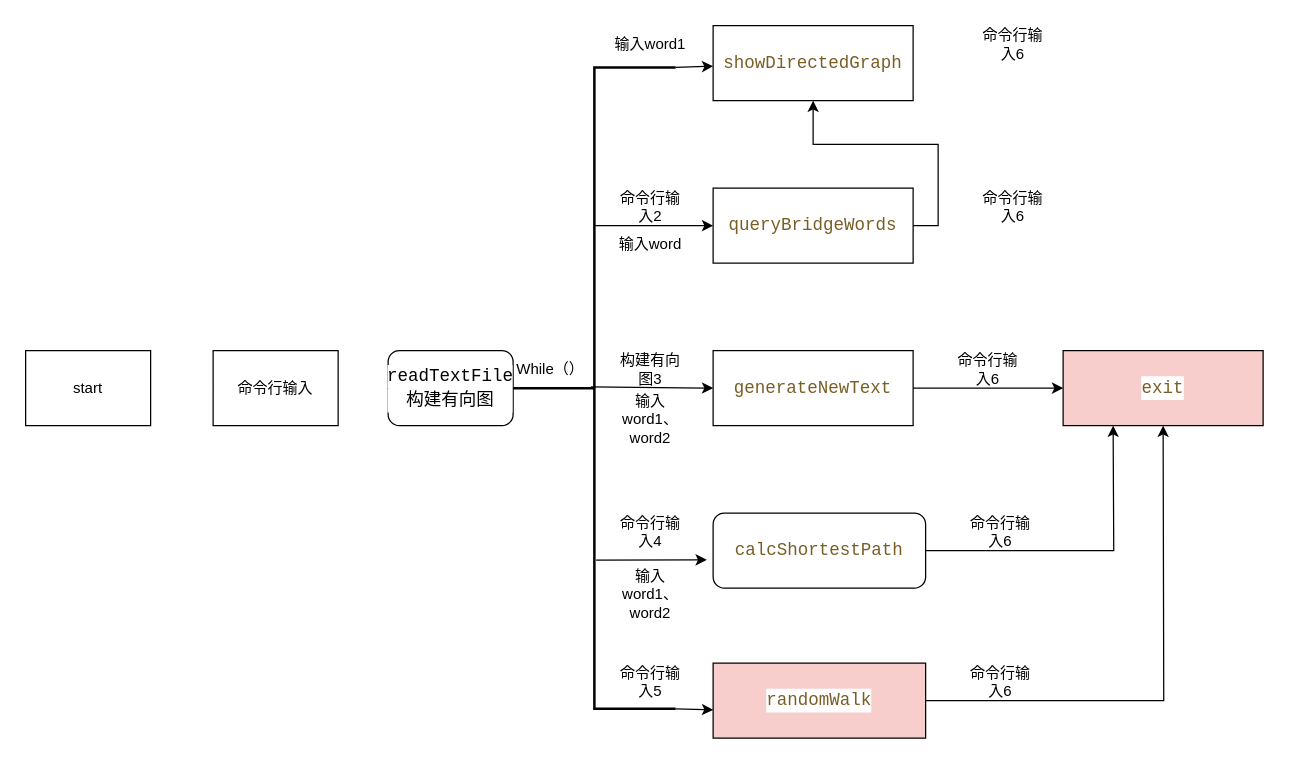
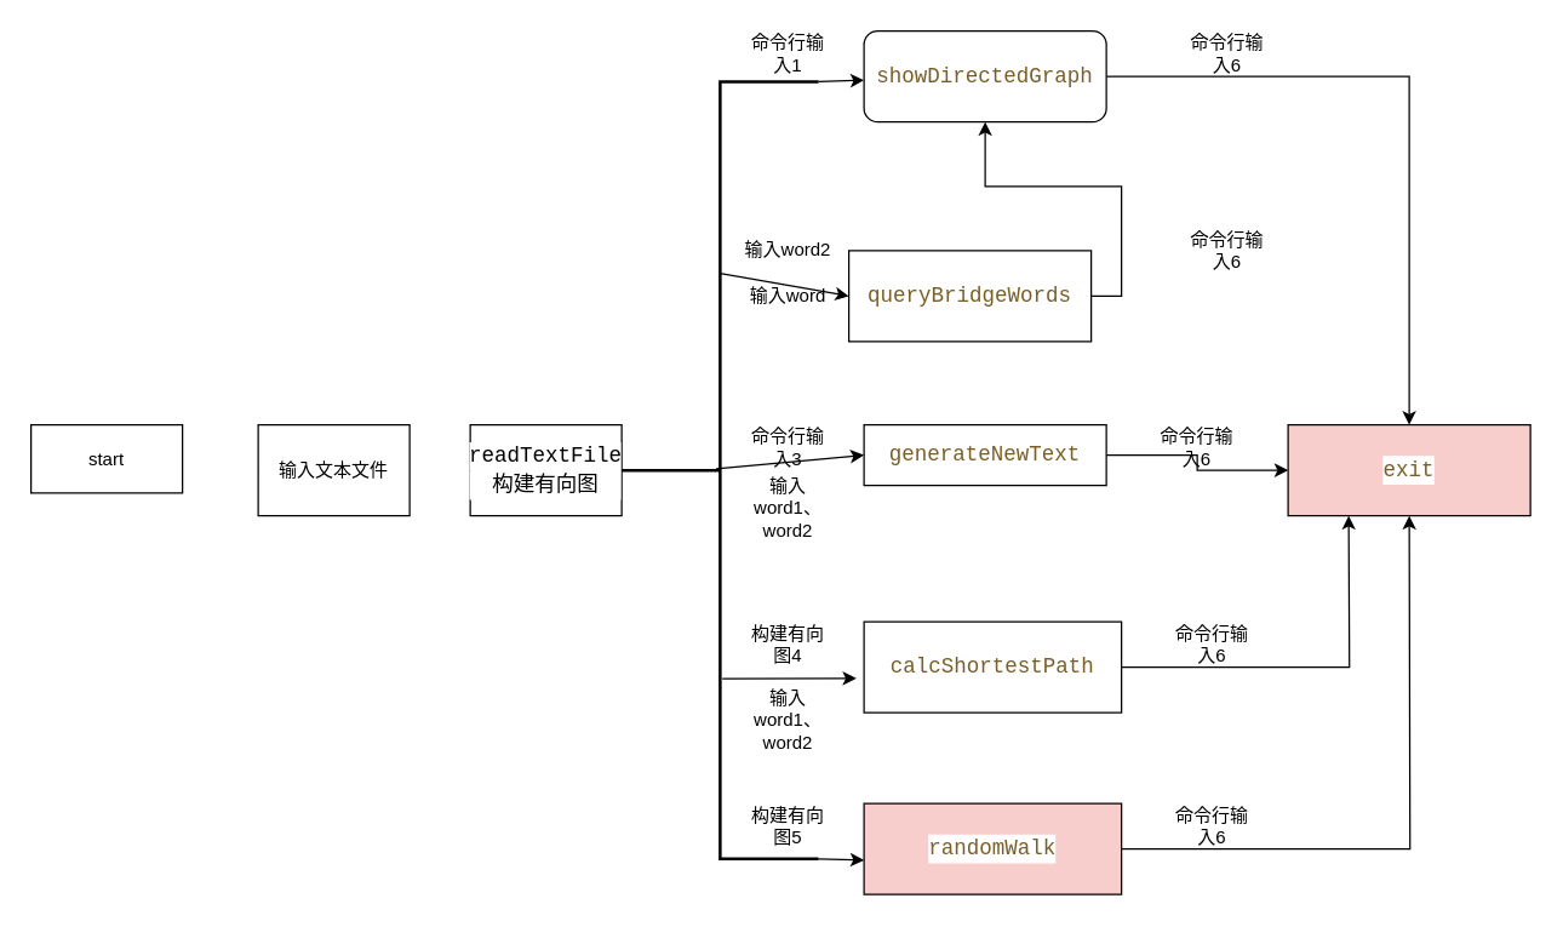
- <mxCell id="23" value="输入word1" style="text;html=1;align=center;verticalAlign=middle;whiteSpace=wrap;rounded=0;" vertex="1" parent="1"><mxGeometry x="490" y="20" width="60" height="30" as="geometry" /></mxCell>
+ <mxCell id="23" value="命令行输入1" style="text;html=1;align=center;verticalAlign=middle;whiteSpace=wrap;rounded=0;" vertex="1" parent="1"><mxGeometry x="490" y="20" width="60" height="30" as="geometry" /></mxCell>
- <mxCell id="8" value="&lt;div style=&quot;color: rgb(59, 59, 59); background-color: rgb(255, 255, 255); font-family: Consolas, &amp;quot;Courier New&amp;quot;, monospace; font-size: 14px; line-height: 19px; white-space: pre;&quot;&gt;&lt;span style=&quot;color: #795e26;&quot;&gt;showDirectedGraph&lt;/span&gt;&lt;/div&gt;" style="rounded=0;whiteSpace=wrap;html=1;" vertex="1" parent="1"><mxGeometry x="570" y="20" width="160" height="60" as="geometry" /></mxCell>
+ <mxCell id="8" value="&lt;div style=&quot;color: rgb(59, 59, 59); background-color: rgb(255, 255, 255); font-family: Consolas, &amp;quot;Courier New&amp;quot;, monospace; font-size: 14px; line-height: 19px; white-space: pre;&quot;&gt;&lt;span style=&quot;color: #795e26;&quot;&gt;showDirectedGraph&lt;/span&gt;&lt;/div&gt;" style="whiteSpace=wrap;html=1;rounded=1;" vertex="1" parent="1"><mxGeometry x="570" y="20" width="160" height="60" as="geometry" /></mxCell>
+ <mxCell id="7" value="" style="edgeStyle=orthogonalEdgeStyle;rounded=0;orthogonalLoop=1;jettySize=auto;html=1;" edge="1" parent="1" source="8" target="31"><mxGeometry relative="1" as="geometry" /></mxCell>
- <mxCell id="24" value="命令行输入2" style="text;html=1;align=center;verticalAlign=middle;whiteSpace=wrap;rounded=0;" vertex="1" parent="1"><mxGeometry x="490" y="150" width="60" height="30" as="geometry" /></mxCell>
+ <mxCell id="24" value="输入word2" style="text;html=1;align=center;verticalAlign=middle;whiteSpace=wrap;rounded=0;" vertex="1" parent="1"><mxGeometry x="490" y="150" width="60" height="30" as="geometry" /></mxCell>
- <mxCell id="12" value="&lt;div style=&quot;color: rgb(59, 59, 59); background-color: rgb(255, 255, 255); font-family: Consolas, &amp;quot;Courier New&amp;quot;, monospace; font-size: 14px; line-height: 19px; white-space: pre;&quot;&gt;&lt;span style=&quot;color: #795e26;&quot;&gt;queryBridgeWords&lt;/span&gt;&lt;/div&gt;" style="rounded=0;whiteSpace=wrap;html=1;" vertex="1" parent="1"><mxGeometry x="570" y="150" width="160" height="60" as="geometry" /></mxCell>
+ <mxCell id="12" value="&lt;div style=&quot;color: rgb(59, 59, 59); background-color: rgb(255, 255, 255); font-family: Consolas, &amp;quot;Courier New&amp;quot;, monospace; font-size: 14px; line-height: 19px; white-space: pre;&quot;&gt;&lt;span style=&quot;color: #795e26;&quot;&gt;queryBridgeWords&lt;/span&gt;&lt;/div&gt;" style="rounded=0;whiteSpace=wrap;html=1;" vertex="1" parent="1"><mxGeometry x="560" y="165" width="160" height="60" as="geometry" /></mxCell>
- <mxCell id="20" value="While（）" style="text;html=1;align=center;verticalAlign=middle;whiteSpace=wrap;rounded=0;" vertex="1" parent="1"><mxGeometry x="410" y="279.99" width="60" height="30" as="geometry" /></mxCell>
- <mxCell id="25" value="构建有向图3" style="text;html=1;align=center;verticalAlign=middle;whiteSpace=wrap;rounded=0;" vertex="1" parent="1"><mxGeometry x="490" y="279.99" width="60" height="30" as="geometry" /></mxCell>
+ <mxCell id="25" value="命令行输入3" style="text;html=1;align=center;verticalAlign=middle;whiteSpace=wrap;rounded=0;" vertex="1" parent="1"><mxGeometry x="490" y="279.99" width="60" height="30" as="geometry" /></mxCell>
- <mxCell id="2" value="start" style="rounded=0;whiteSpace=wrap;html=1;" vertex="1" parent="1"><mxGeometry x="20" y="280" width="100" height="60" as="geometry" /></mxCell>
+ <mxCell id="2" value="start" style="rounded=0;whiteSpace=wrap;html=1;" vertex="1" parent="1"><mxGeometry x="20" y="280" width="100" height="45" as="geometry" /></mxCell>
- <mxCell id="4" value="命令行输入" style="rounded=0;whiteSpace=wrap;html=1;" vertex="1" parent="1"><mxGeometry x="170" y="280" width="100" height="60" as="geometry" /></mxCell>
+ <mxCell id="4" value="输入文本文件" style="rounded=0;whiteSpace=wrap;html=1;" vertex="1" parent="1"><mxGeometry x="170" y="280" width="100" height="60" as="geometry" /></mxCell>
- <mxCell id="5" value="&lt;div style=&quot;background-color: rgb(255, 255, 255); font-family: Consolas, &amp;quot;Courier New&amp;quot;, monospace; font-size: 14px; line-height: 19px; white-space: pre;&quot;&gt;readTextFile&lt;/div&gt;&lt;div style=&quot;background-color: rgb(255, 255, 255); font-family: Consolas, &amp;quot;Courier New&amp;quot;, monospace; font-size: 14px; line-height: 19px; white-space: pre;&quot;&gt;构建有向图&lt;/div&gt;" style="whiteSpace=wrap;html=1;rounded=1;" vertex="1" parent="1"><mxGeometry x="310" y="280" width="100" height="60" as="geometry" /></mxCell>
+ <mxCell id="5" value="&lt;div style=&quot;background-color: rgb(255, 255, 255); font-family: Consolas, &amp;quot;Courier New&amp;quot;, monospace; font-size: 14px; line-height: 19px; white-space: pre;&quot;&gt;readTextFile&lt;/div&gt;&lt;div style=&quot;background-color: rgb(255, 255, 255); font-family: Consolas, &amp;quot;Courier New&amp;quot;, monospace; font-size: 14px; line-height: 19px; white-space: pre;&quot;&gt;构建有向图&lt;/div&gt;" style="rounded=0;whiteSpace=wrap;html=1;" vertex="1" parent="1"><mxGeometry x="310" y="280" width="100" height="60" as="geometry" /></mxCell>
- <mxCell id="10" value="&lt;div style=&quot;color: rgb(59, 59, 59); background-color: rgb(255, 255, 255); font-family: Consolas, &amp;quot;Courier New&amp;quot;, monospace; font-size: 14px; line-height: 19px; white-space: pre;&quot;&gt;&lt;span style=&quot;color: #795e26;&quot;&gt;generateNewText&lt;/span&gt;&lt;/div&gt;" style="rounded=0;whiteSpace=wrap;html=1;" vertex="1" parent="1"><mxGeometry x="570" y="279.99" width="160" height="60" as="geometry" /></mxCell>
+ <mxCell id="10" value="&lt;div style=&quot;color: rgb(59, 59, 59); background-color: rgb(255, 255, 255); font-family: Consolas, &amp;quot;Courier New&amp;quot;, monospace; font-size: 14px; line-height: 19px; white-space: pre;&quot;&gt;&lt;span style=&quot;color: #795e26;&quot;&gt;generateNewText&lt;/span&gt;&lt;/div&gt;" style="rounded=0;whiteSpace=wrap;html=1;" vertex="1" parent="1"><mxGeometry x="570" y="279.99" width="160" height="40" as="geometry" /></mxCell>
- <mxCell id="26" value="命令行输入4" style="text;html=1;align=center;verticalAlign=middle;whiteSpace=wrap;rounded=0;" vertex="1" parent="1"><mxGeometry x="490" y="410" width="60" height="30" as="geometry" /></mxCell>
+ <mxCell id="26" value="构建有向图4" style="text;html=1;align=center;verticalAlign=middle;whiteSpace=wrap;rounded=0;" vertex="1" parent="1"><mxGeometry x="490" y="410" width="60" height="30" as="geometry" /></mxCell>
- <mxCell id="14" value="&lt;div style=&quot;color: rgb(59, 59, 59); background-color: rgb(255, 255, 255); font-family: Consolas, &amp;quot;Courier New&amp;quot;, monospace; font-size: 14px; line-height: 19px; white-space: pre;&quot;&gt;&lt;span style=&quot;color: #795e26;&quot;&gt;calcShortestPath&lt;/span&gt;&lt;/div&gt;" style="whiteSpace=wrap;html=1;rounded=1;" vertex="1" parent="1"><mxGeometry x="570" y="410" width="170" height="60" as="geometry" /></mxCell>
+ <mxCell id="14" value="&lt;div style=&quot;color: rgb(59, 59, 59); background-color: rgb(255, 255, 255); font-family: Consolas, &amp;quot;Courier New&amp;quot;, monospace; font-size: 14px; line-height: 19px; white-space: pre;&quot;&gt;&lt;span style=&quot;color: #795e26;&quot;&gt;calcShortestPath&lt;/span&gt;&lt;/div&gt;" style="rounded=0;whiteSpace=wrap;html=1;" vertex="1" parent="1"><mxGeometry x="570" y="410" width="170" height="60" as="geometry" /></mxCell>
- <mxCell id="27" value="命令行输入5" style="text;html=1;align=center;verticalAlign=middle;whiteSpace=wrap;rounded=0;" vertex="1" parent="1"><mxGeometry x="490" y="530" width="60" height="30" as="geometry" /></mxCell>
+ <mxCell id="27" value="构建有向图5" style="text;html=1;align=center;verticalAlign=middle;whiteSpace=wrap;rounded=0;" vertex="1" parent="1"><mxGeometry x="490" y="530" width="60" height="30" as="geometry" /></mxCell>
